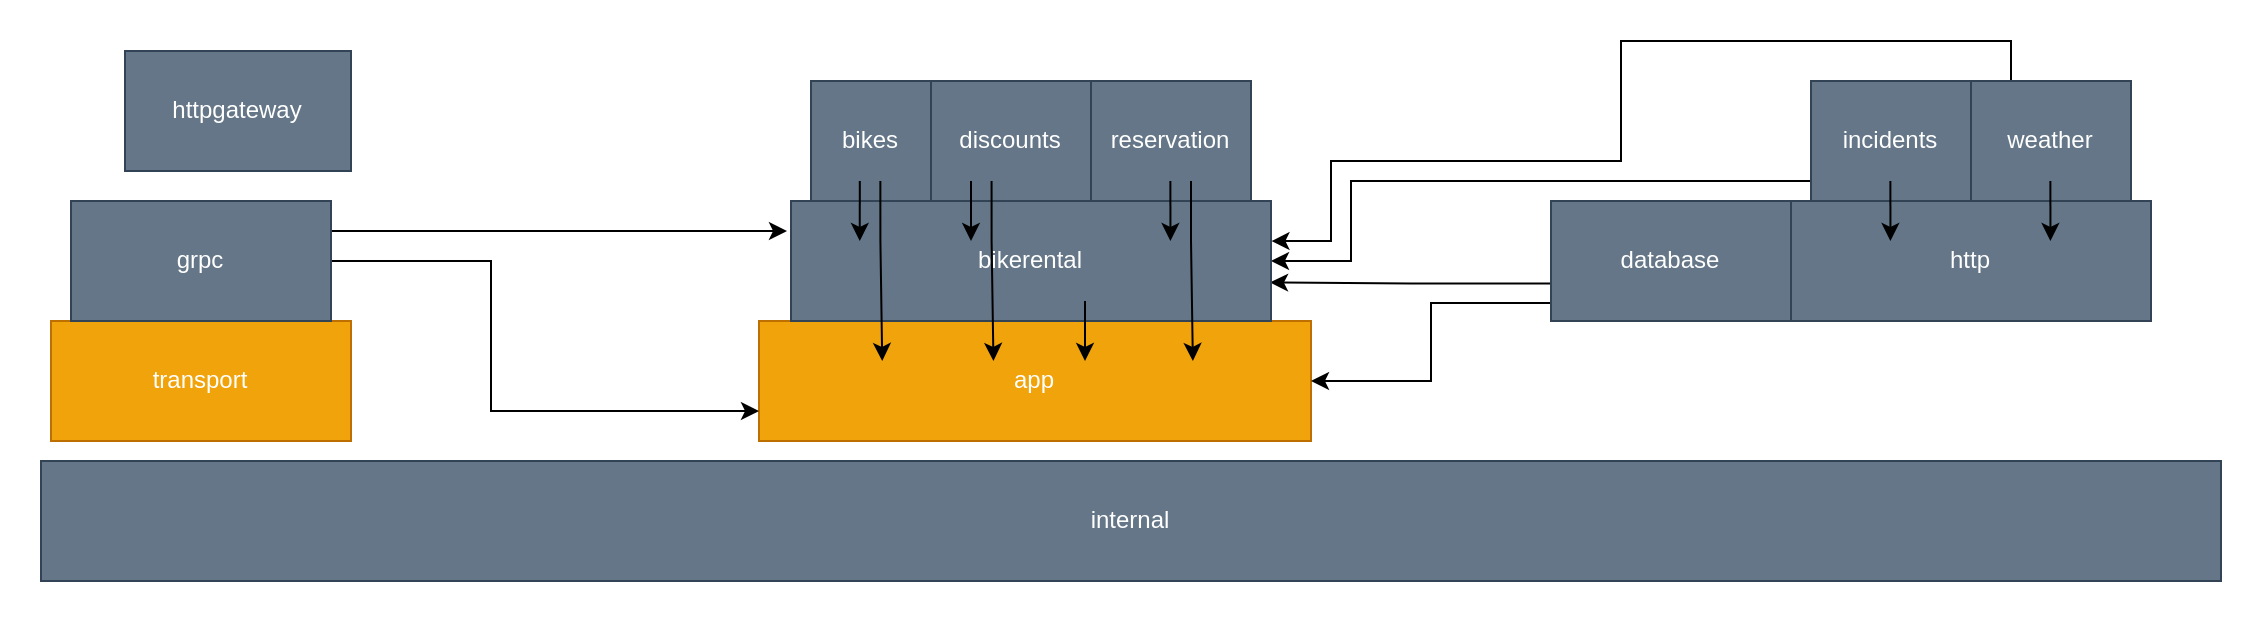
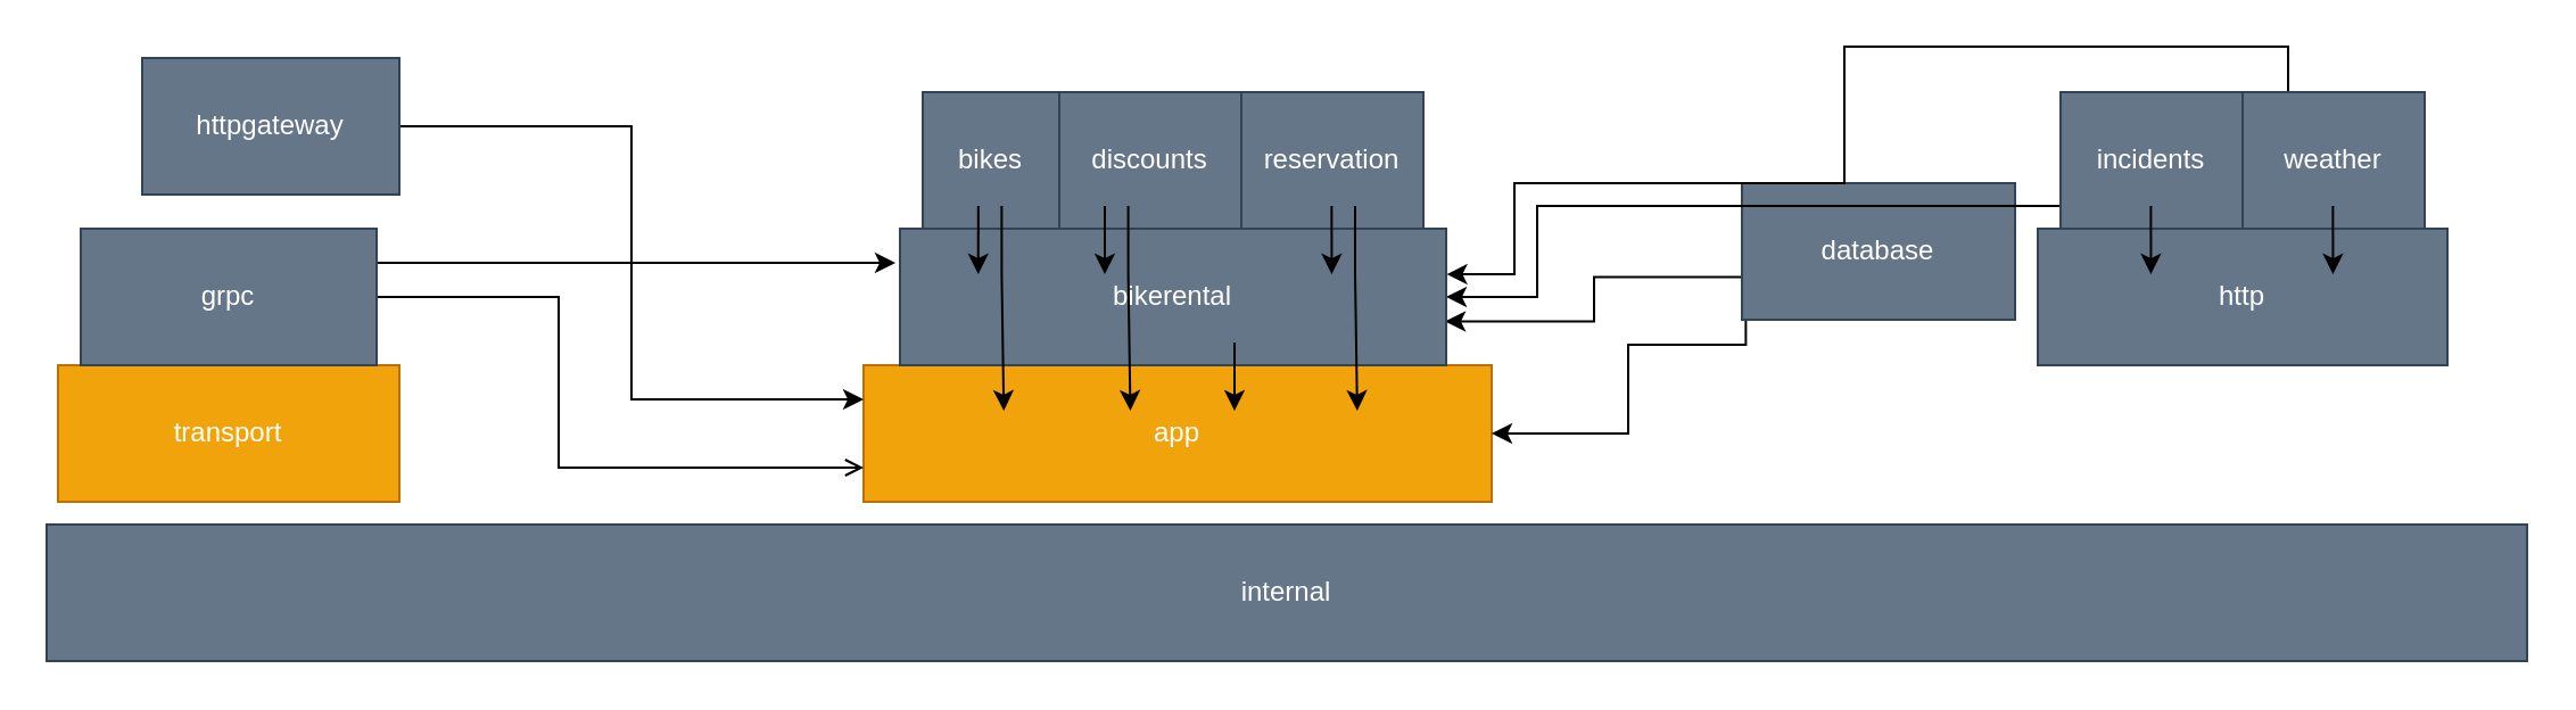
+ <mxCell id="20" style="edgeStyle=orthogonalEdgeStyle;rounded=0;orthogonalLoop=1;jettySize=auto;html=1;entryX=0;entryY=0.25;entryDx=0;entryDy=0;" edge="1" parent="1" source="21" target="3"><mxGeometry relative="1" as="geometry" /></mxCell>
- <mxCell id="8" value="database" style="rounded=0;whiteSpace=wrap;html=1;fillColor=#647687;strokeColor=#314354;fontColor=#ffffff;" parent="1" vertex="1"><mxGeometry x="775" y="100" width="120" height="60" as="geometry" /></mxCell>
+ <mxCell id="8" value="database" style="rounded=0;whiteSpace=wrap;html=1;fillColor=#647687;strokeColor=#314354;fontColor=#ffffff;" parent="1" vertex="1"><mxGeometry x="765" y="80" width="120" height="60" as="geometry" /></mxCell>
- <mxCell id="17" style="edgeStyle=orthogonalEdgeStyle;rounded=0;orthogonalLoop=1;jettySize=auto;html=1;entryX=0;entryY=0.75;entryDx=0;entryDy=0;" edge="1" parent="1" source="19" target="3"><mxGeometry relative="1" as="geometry"><Array as="points"><mxPoint x="245" y="130" /><mxPoint x="245" y="205" /></Array></mxGeometry></mxCell>
+ <mxCell id="17" style="edgeStyle=orthogonalEdgeStyle;rounded=0;orthogonalLoop=1;jettySize=auto;html=1;entryX=0;entryY=0.75;entryDx=0;entryDy=0;endArrow=open;" edge="1" parent="1" source="19" target="3"><mxGeometry relative="1" as="geometry"><Array as="points"><mxPoint x="245" y="130" /><mxPoint x="245" y="205" /></Array></mxGeometry></mxCell>
